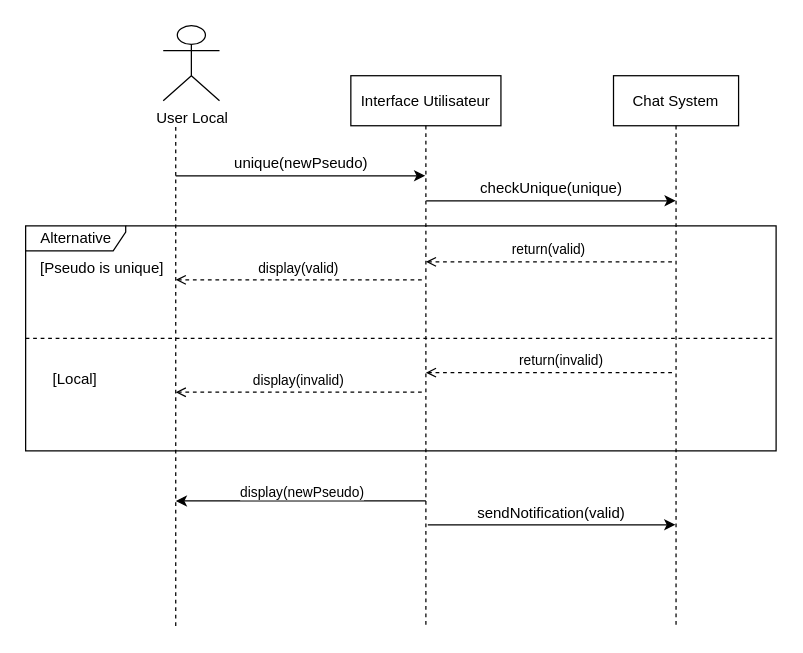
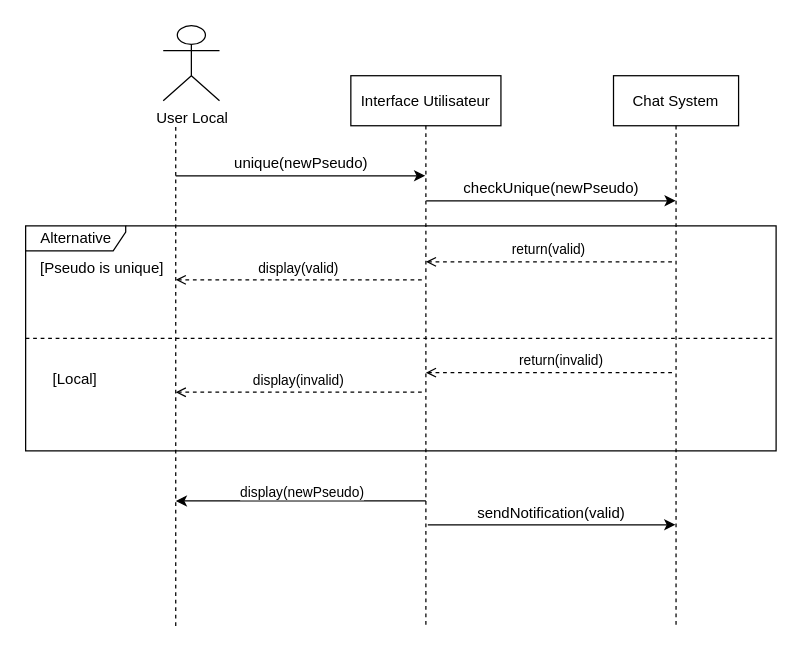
- <mxCell id="4" value="checkUnique(unique)" style="text;html=1;align=center;verticalAlign=middle;resizable=0;points=[];autosize=1;strokeColor=none;fillColor=none;" vertex="1" parent="3"><mxGeometry x="-130" y="80" width="160" height="20" as="geometry" /></mxCell>
+ <mxCell id="4" value="checkUnique(newPseudo)" style="text;html=1;align=center;verticalAlign=middle;resizable=0;points=[];autosize=1;strokeColor=none;fillColor=none;" vertex="1" parent="3"><mxGeometry x="-130" y="80" width="160" height="20" as="geometry" /></mxCell>
